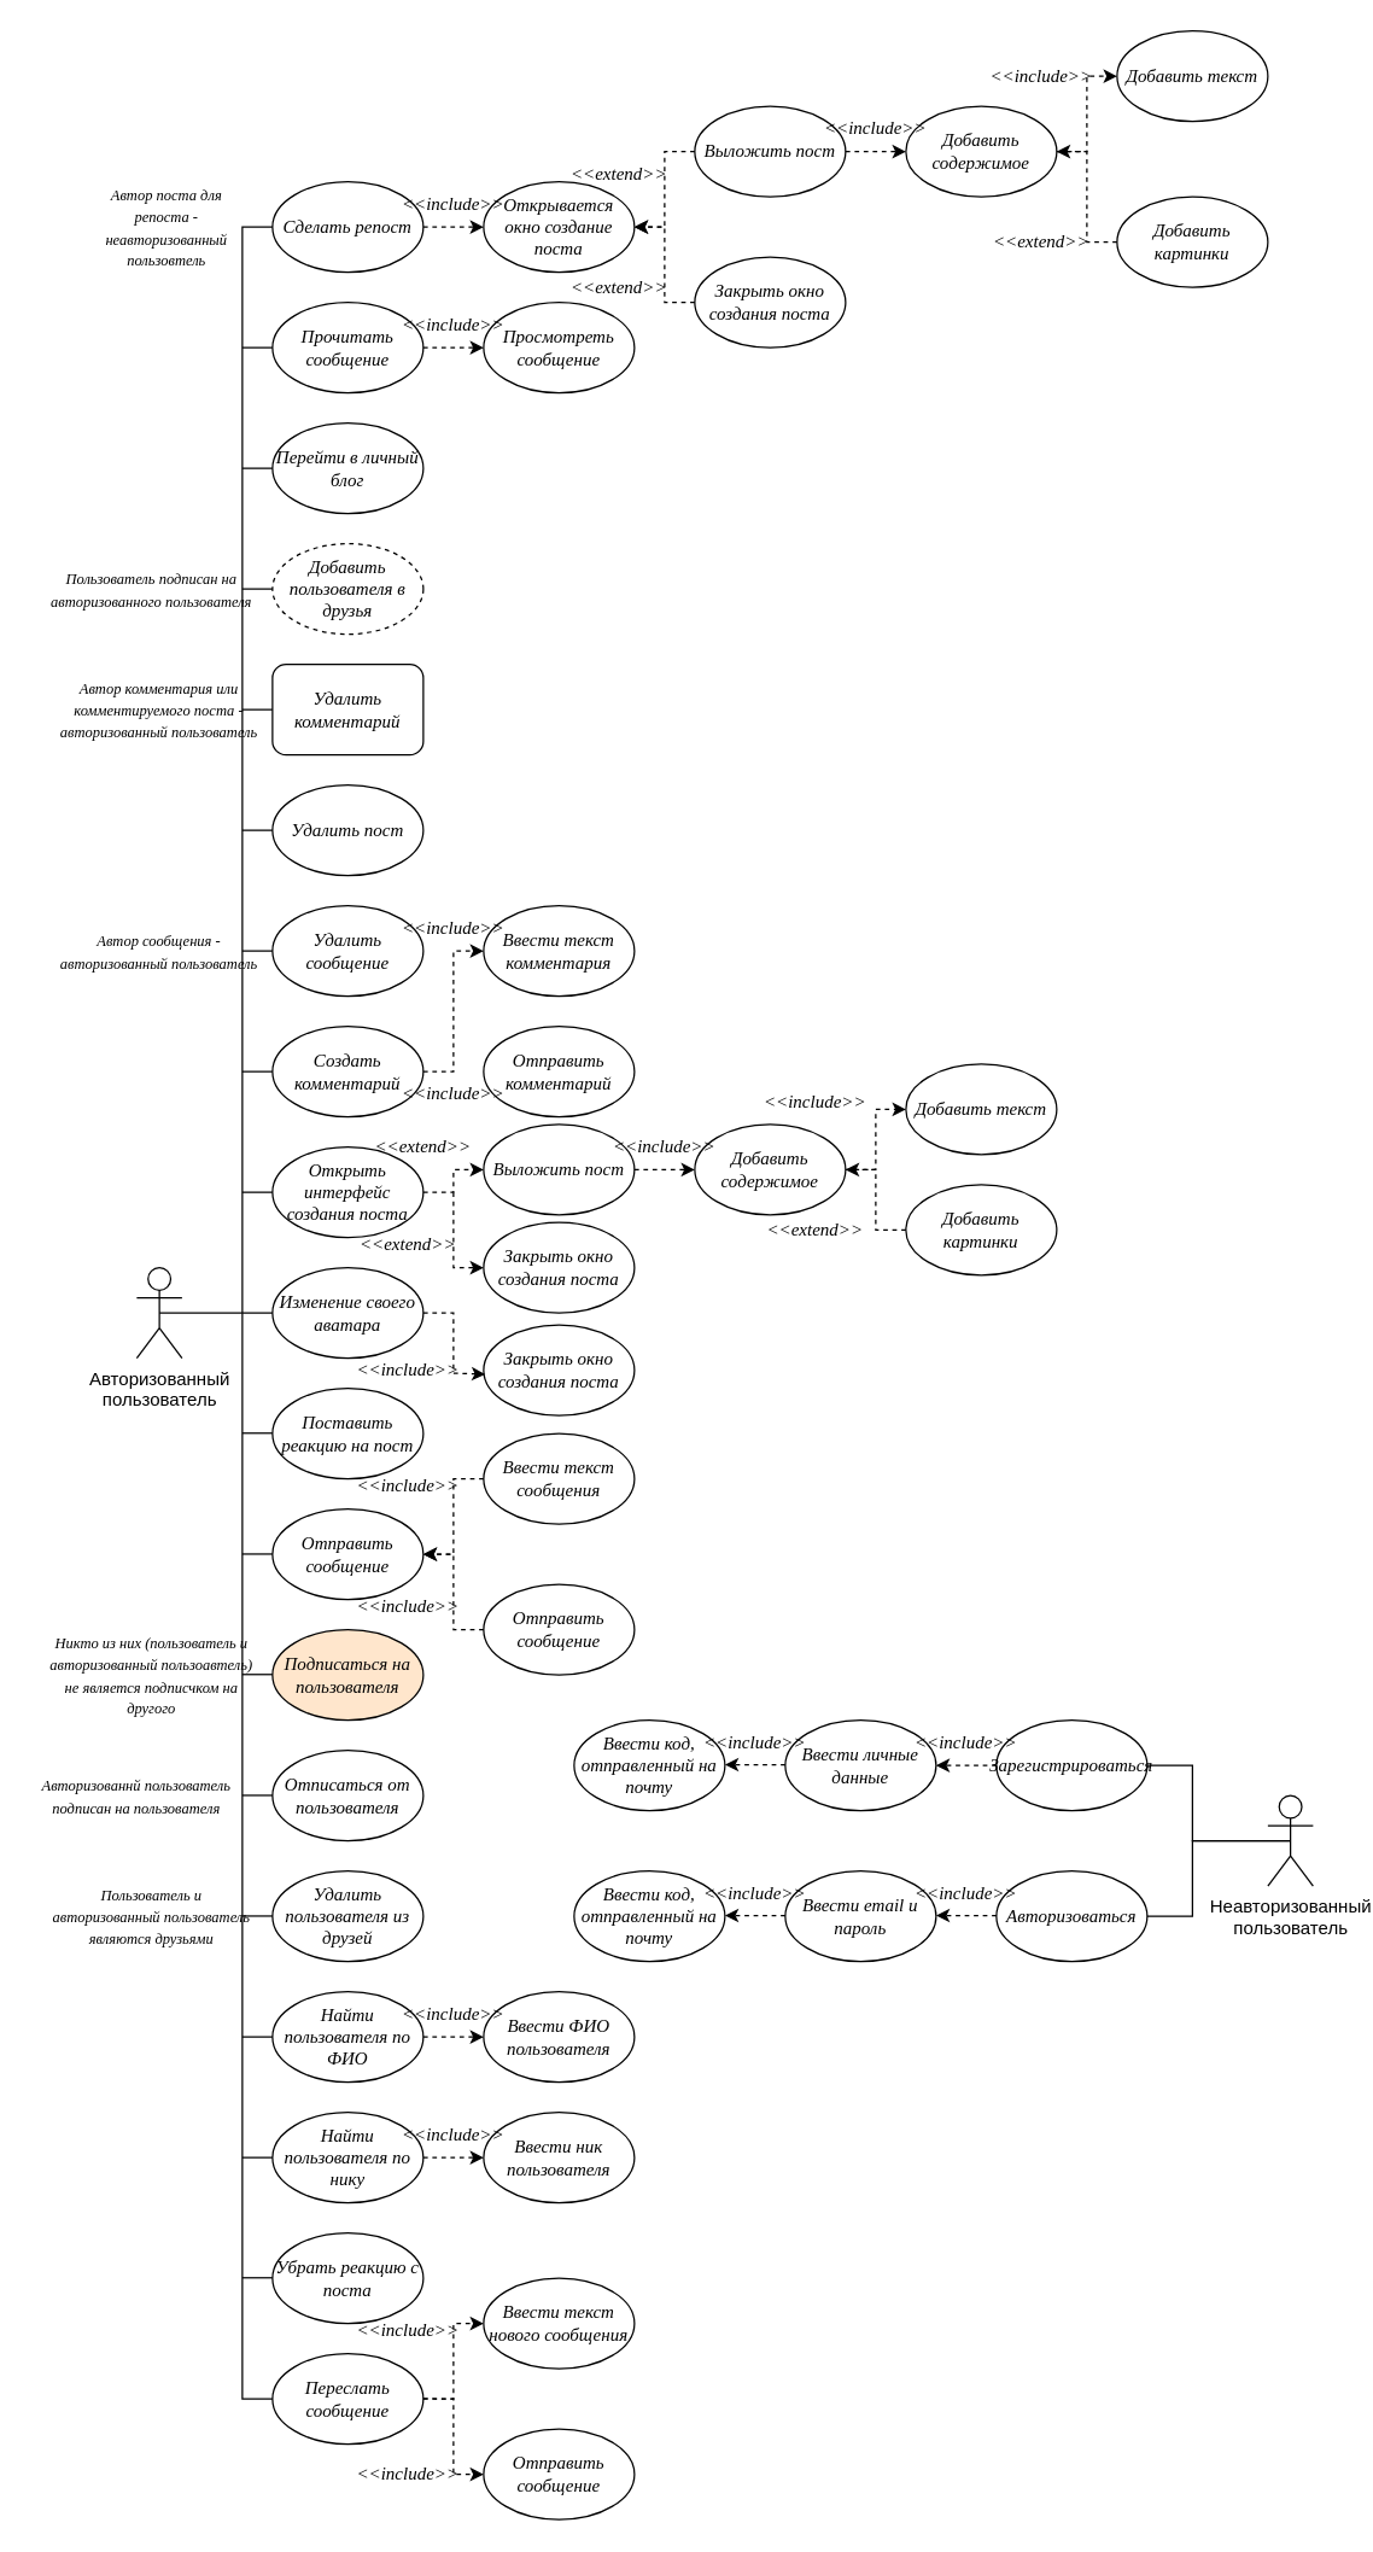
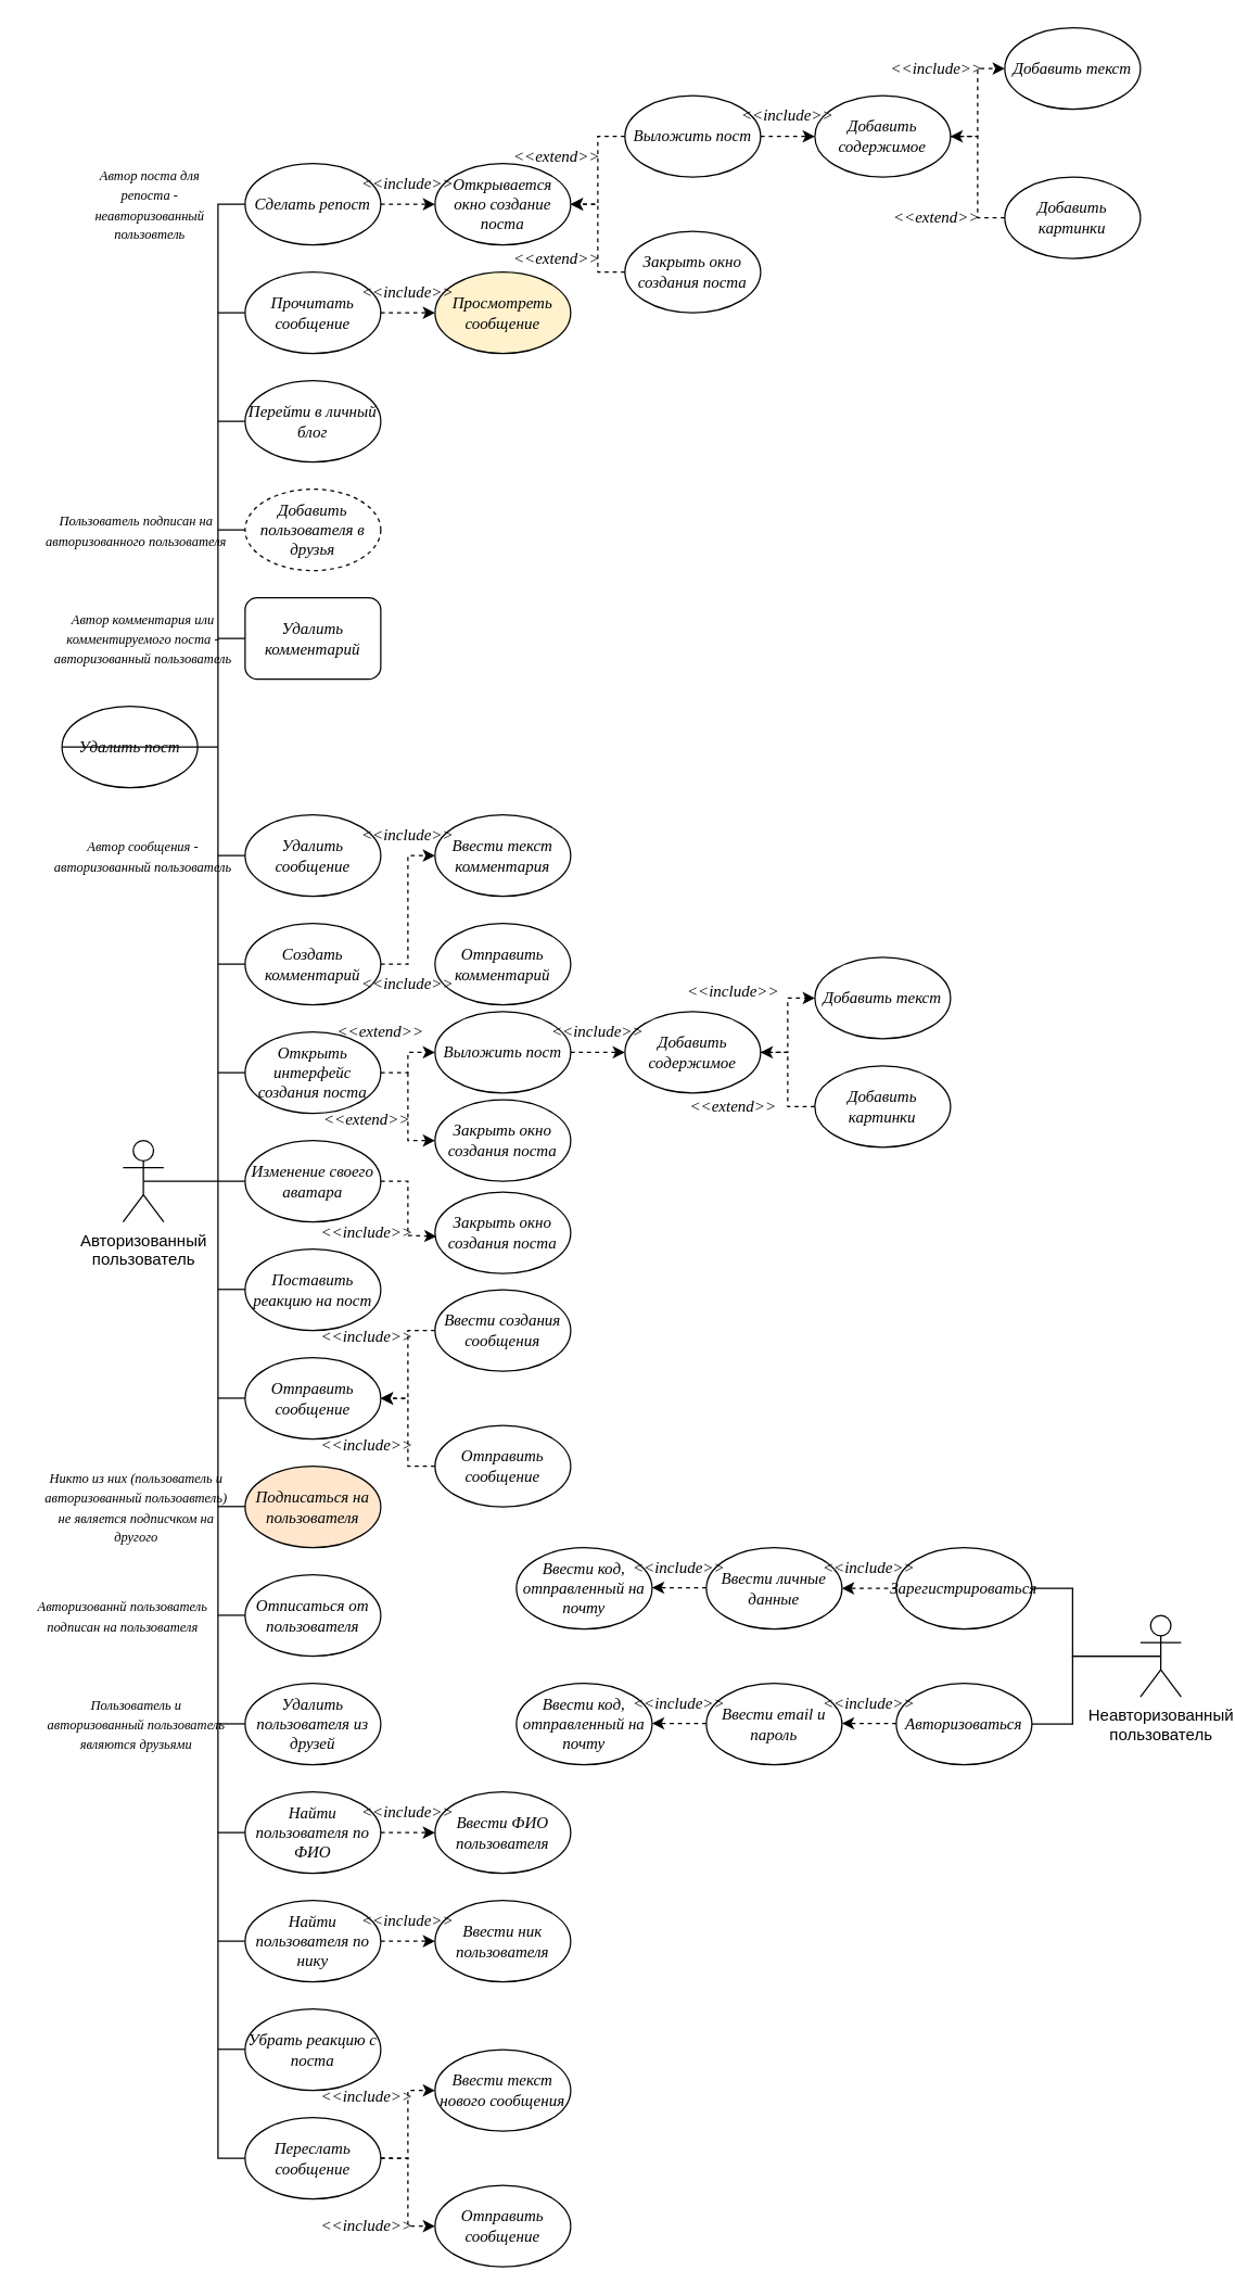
- <mxCell id="56" value="Просмотреть сообщение" style="ellipse;whiteSpace=wrap;html=1;fontFamily=GOST2304 Type A;fontStyle=2" vertex="1" parent="2"><mxGeometry x="300" y="180" width="100" height="60" as="geometry" /></mxCell>
+ <mxCell id="56" value="Просмотреть сообщение" style="ellipse;whiteSpace=wrap;html=1;fontFamily=GOST2304 Type A;fontStyle=2;fillColor=#fff2cc;" vertex="1" parent="2"><mxGeometry x="300" y="180" width="100" height="60" as="geometry" /></mxCell>
- <mxCell id="19" value="Удалить пост" style="ellipse;whiteSpace=wrap;html=1;fontFamily=GOST2304 Type A;fontStyle=2" vertex="1" parent="2"><mxGeometry x="160" y="500" width="100" height="60" as="geometry" /></mxCell>
+ <mxCell id="19" value="Удалить пост" style="ellipse;whiteSpace=wrap;html=1;fontFamily=GOST2304 Type A;fontStyle=2" vertex="1" parent="2"><mxGeometry x="25" y="500" width="100" height="60" as="geometry" /></mxCell>
- <mxCell id="77" value="Ввести текст сообщения" style="ellipse;whiteSpace=wrap;html=1;fontFamily=GOST2304 Type A;fontStyle=2" vertex="1" parent="2"><mxGeometry x="300" y="930" width="100" height="60" as="geometry" /></mxCell>
+ <mxCell id="77" value="Ввести создания сообщения" style="ellipse;whiteSpace=wrap;html=1;fontFamily=GOST2304 Type A;fontStyle=2" vertex="1" parent="2"><mxGeometry x="300" y="930" width="100" height="60" as="geometry" /></mxCell>
